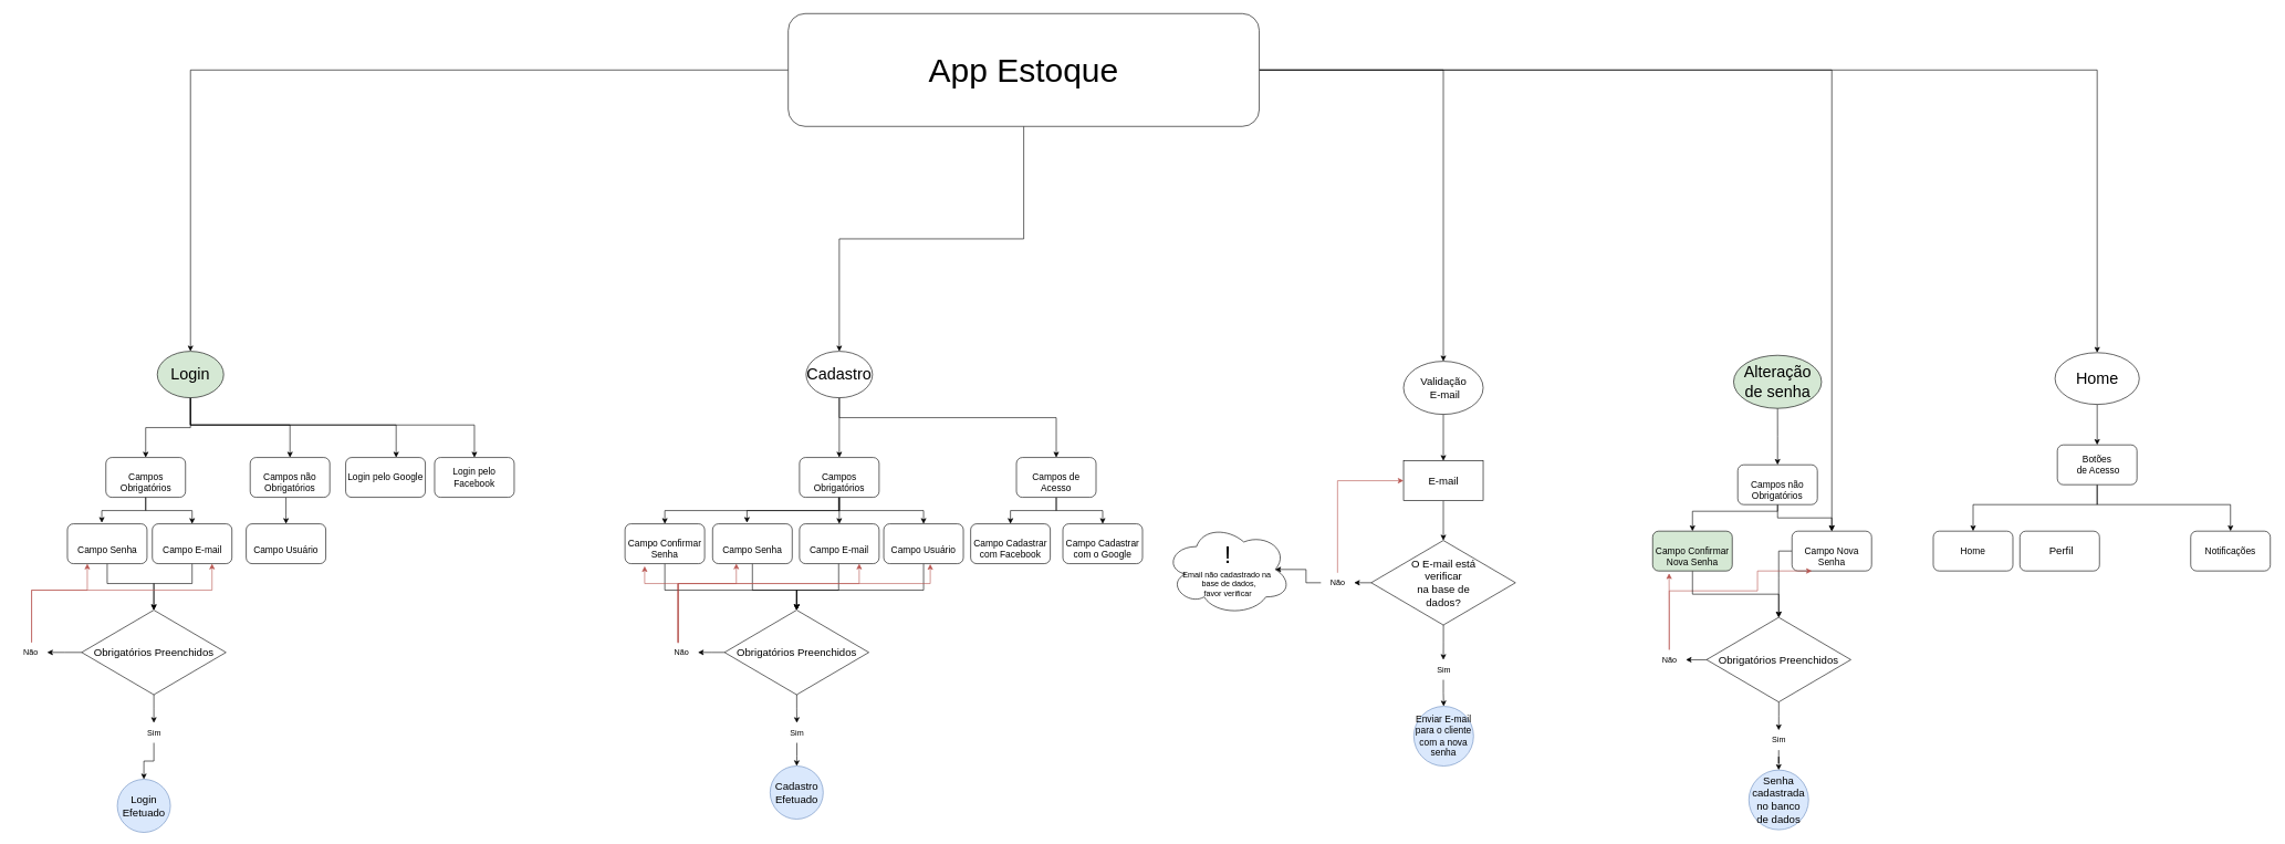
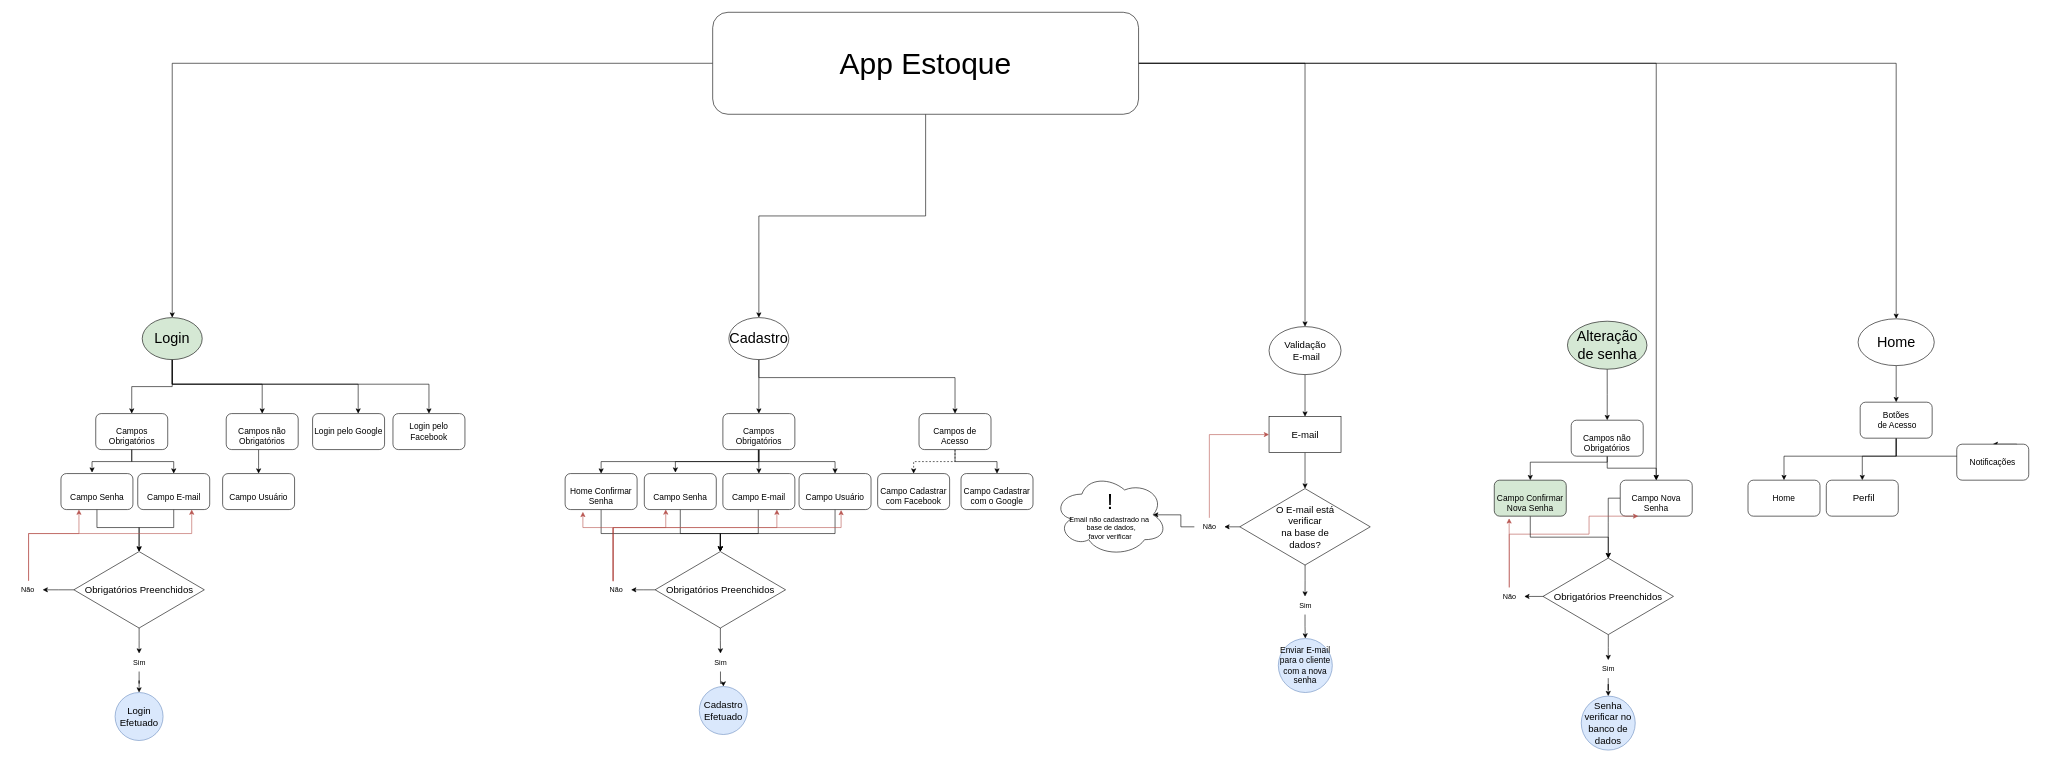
- <mxCell id="37" style="edgeStyle=orthogonalEdgeStyle;rounded=0;orthogonalLoop=1;jettySize=auto;html=1;entryX=0.5;entryY=0;entryDx=0;entryDy=0;elbow=vertical;" parent="1" source="39" target="52" edge="1"><mxGeometry relative="1" as="geometry" /></mxCell>
+ <mxCell id="37" style="edgeStyle=orthogonalEdgeStyle;rounded=0;orthogonalLoop=1;jettySize=auto;html=1;entryX=0.5;entryY=0;entryDx=0;entryDy=0;elbow=vertical;dashed=1;" parent="1" source="39" target="52" edge="1"><mxGeometry relative="1" as="geometry" /></mxCell>
+ <mxCell id="82" style="edgeStyle=orthogonalEdgeStyle;rounded=0;orthogonalLoop=1;jettySize=auto;html=1;entryX=0.5;entryY=0;entryDx=0;entryDy=0;" parent="1" source="84" target="80" edge="1"><mxGeometry relative="1" as="geometry"><Array as="points"><mxPoint x="3160" y="760" /><mxPoint x="3104" y="760" /></Array></mxGeometry></mxCell>
- <mxCell id="61" value="&lt;font style=&quot;font-size: 14px;&quot;&gt;&lt;br&gt;Campo Confirmar Senha&lt;/font&gt;" style="rounded=1;whiteSpace=wrap;html=1;" parent="1" vertex="1"><mxGeometry x="941" y="789" width="120" height="60" as="geometry" /></mxCell>
+ <mxCell id="61" value="&lt;font style=&quot;font-size: 14px;&quot;&gt;&lt;br&gt;Home Confirmar Senha&lt;/font&gt;" style="rounded=1;whiteSpace=wrap;html=1;" parent="1" vertex="1"><mxGeometry x="941" y="789" width="120" height="60" as="geometry" /></mxCell>
- <mxCell id="90" value="&lt;font style=&quot;font-size: 14px;&quot;&gt;Notificações&lt;br&gt;&lt;/font&gt;" style="rounded=1;whiteSpace=wrap;html=1;" parent="1" vertex="1"><mxGeometry x="3301" y="800" width="120" height="60" as="geometry" /></mxCell>
+ <mxCell id="90" value="&lt;font style=&quot;font-size: 14px;&quot;&gt;Notificações&lt;br&gt;&lt;/font&gt;" style="rounded=1;whiteSpace=wrap;html=1;" parent="1" vertex="1"><mxGeometry x="3261" y="740" width="120" height="60" as="geometry" /></mxCell>
- <mxCell id="50" value="&lt;font size=&quot;3&quot;&gt;Cadastro Efetuado&lt;/font&gt;" style="ellipse;whiteSpace=wrap;html=1;aspect=fixed;fillColor=#dae8fc;strokeColor=#6c8ebf;" parent="1" vertex="1"><mxGeometry x="1159.75" y="1154" width="80" height="80" as="geometry" /></mxCell>
+ <mxCell id="50" value="&lt;font size=&quot;3&quot;&gt;Cadastro Efetuado&lt;/font&gt;" style="ellipse;whiteSpace=wrap;html=1;aspect=fixed;fillColor=#dae8fc;strokeColor=#6c8ebf;" parent="1" vertex="1"><mxGeometry x="1164.75" y="1144" width="80" height="80" as="geometry" /></mxCell>
- <mxCell id="76" value="&lt;font size=&quot;3&quot;&gt;Senha cadastrada no banco de dados&lt;/font&gt;" style="ellipse;whiteSpace=wrap;html=1;aspect=fixed;fillColor=#dae8fc;strokeColor=#6c8ebf;" parent="1" vertex="1"><mxGeometry x="2635" y="1160" width="90" height="90" as="geometry" /></mxCell>
+ <mxCell id="76" value="&lt;font size=&quot;3&quot;&gt;Senha verificar no banco de dados&lt;/font&gt;" style="ellipse;whiteSpace=wrap;html=1;aspect=fixed;fillColor=#dae8fc;strokeColor=#6c8ebf;" parent="1" vertex="1"><mxGeometry x="2635" y="1160" width="90" height="90" as="geometry" /></mxCell>
- <mxCell id="24" value="&lt;font size=&quot;3&quot;&gt;Login Efetuado&lt;/font&gt;" style="ellipse;whiteSpace=wrap;html=1;aspect=fixed;fillColor=#dae8fc;strokeColor=#6c8ebf;" parent="1" vertex="1"><mxGeometry x="175.75" y="1174" width="80" height="80" as="geometry" /></mxCell>
+ <mxCell id="24" value="&lt;font size=&quot;3&quot;&gt;Login Efetuado&lt;/font&gt;" style="ellipse;whiteSpace=wrap;html=1;aspect=fixed;fillColor=#dae8fc;strokeColor=#6c8ebf;" parent="1" vertex="1"><mxGeometry x="190.75" y="1154" width="80" height="80" as="geometry" /></mxCell>
